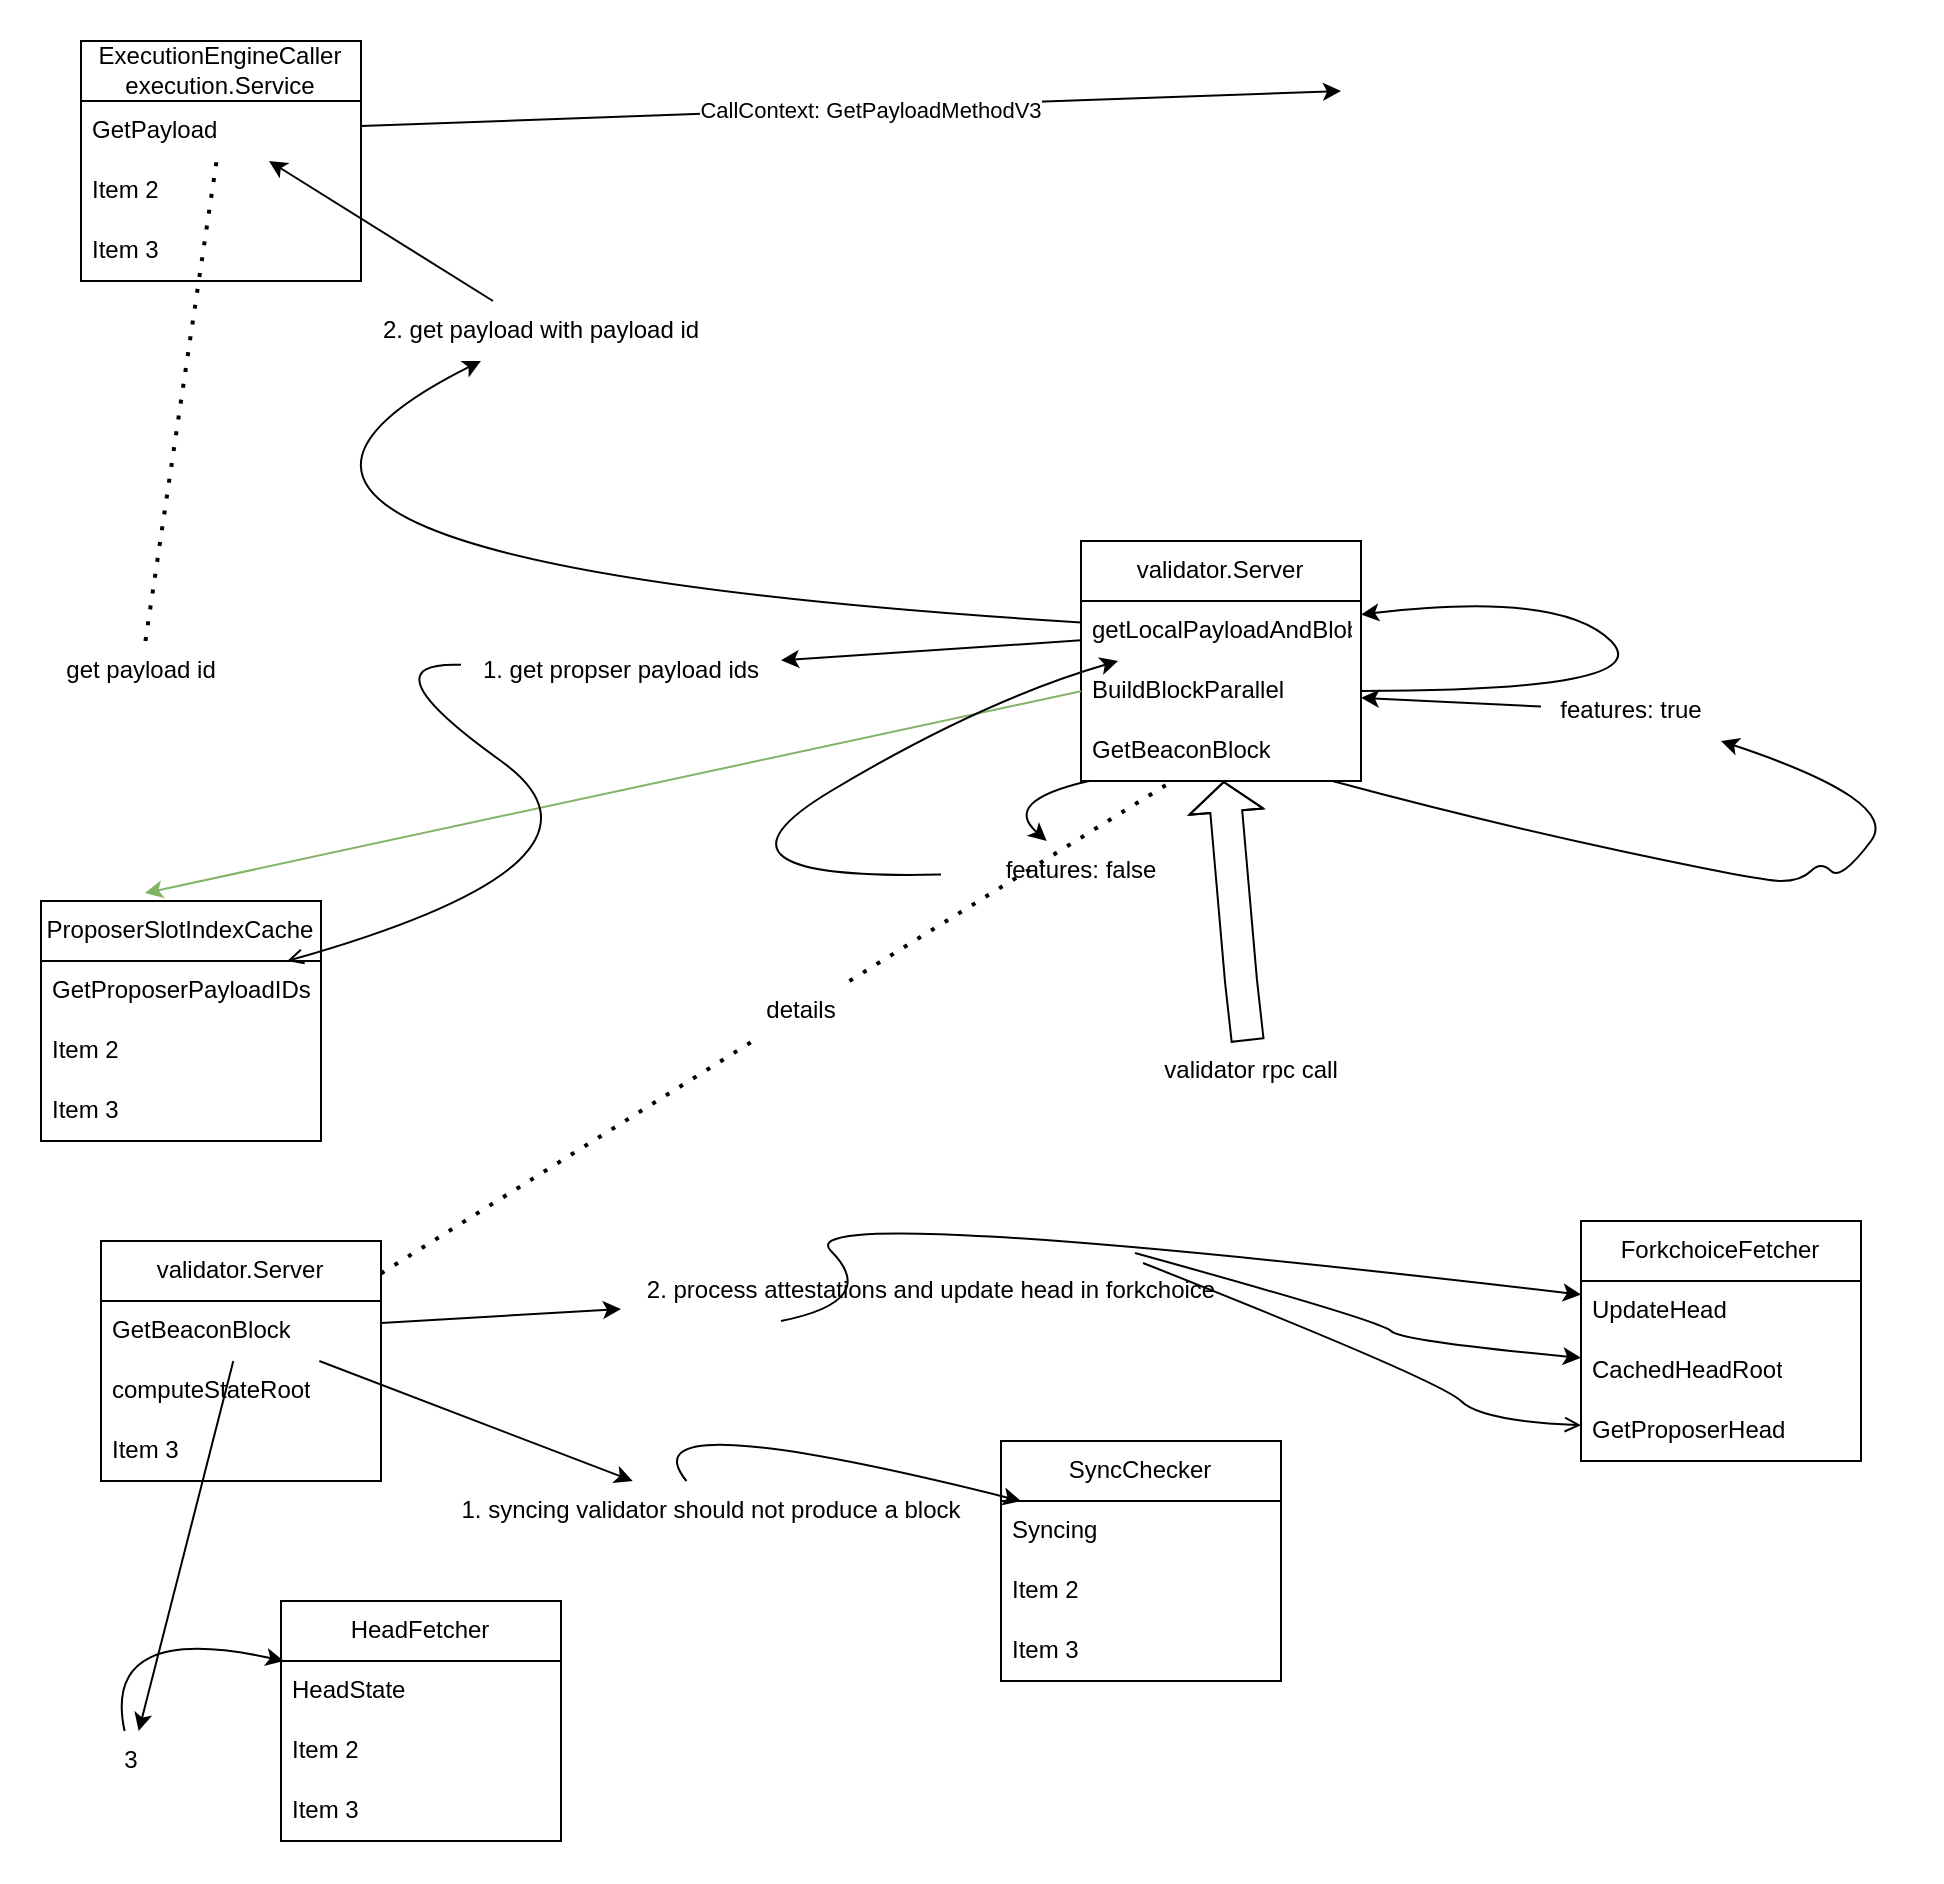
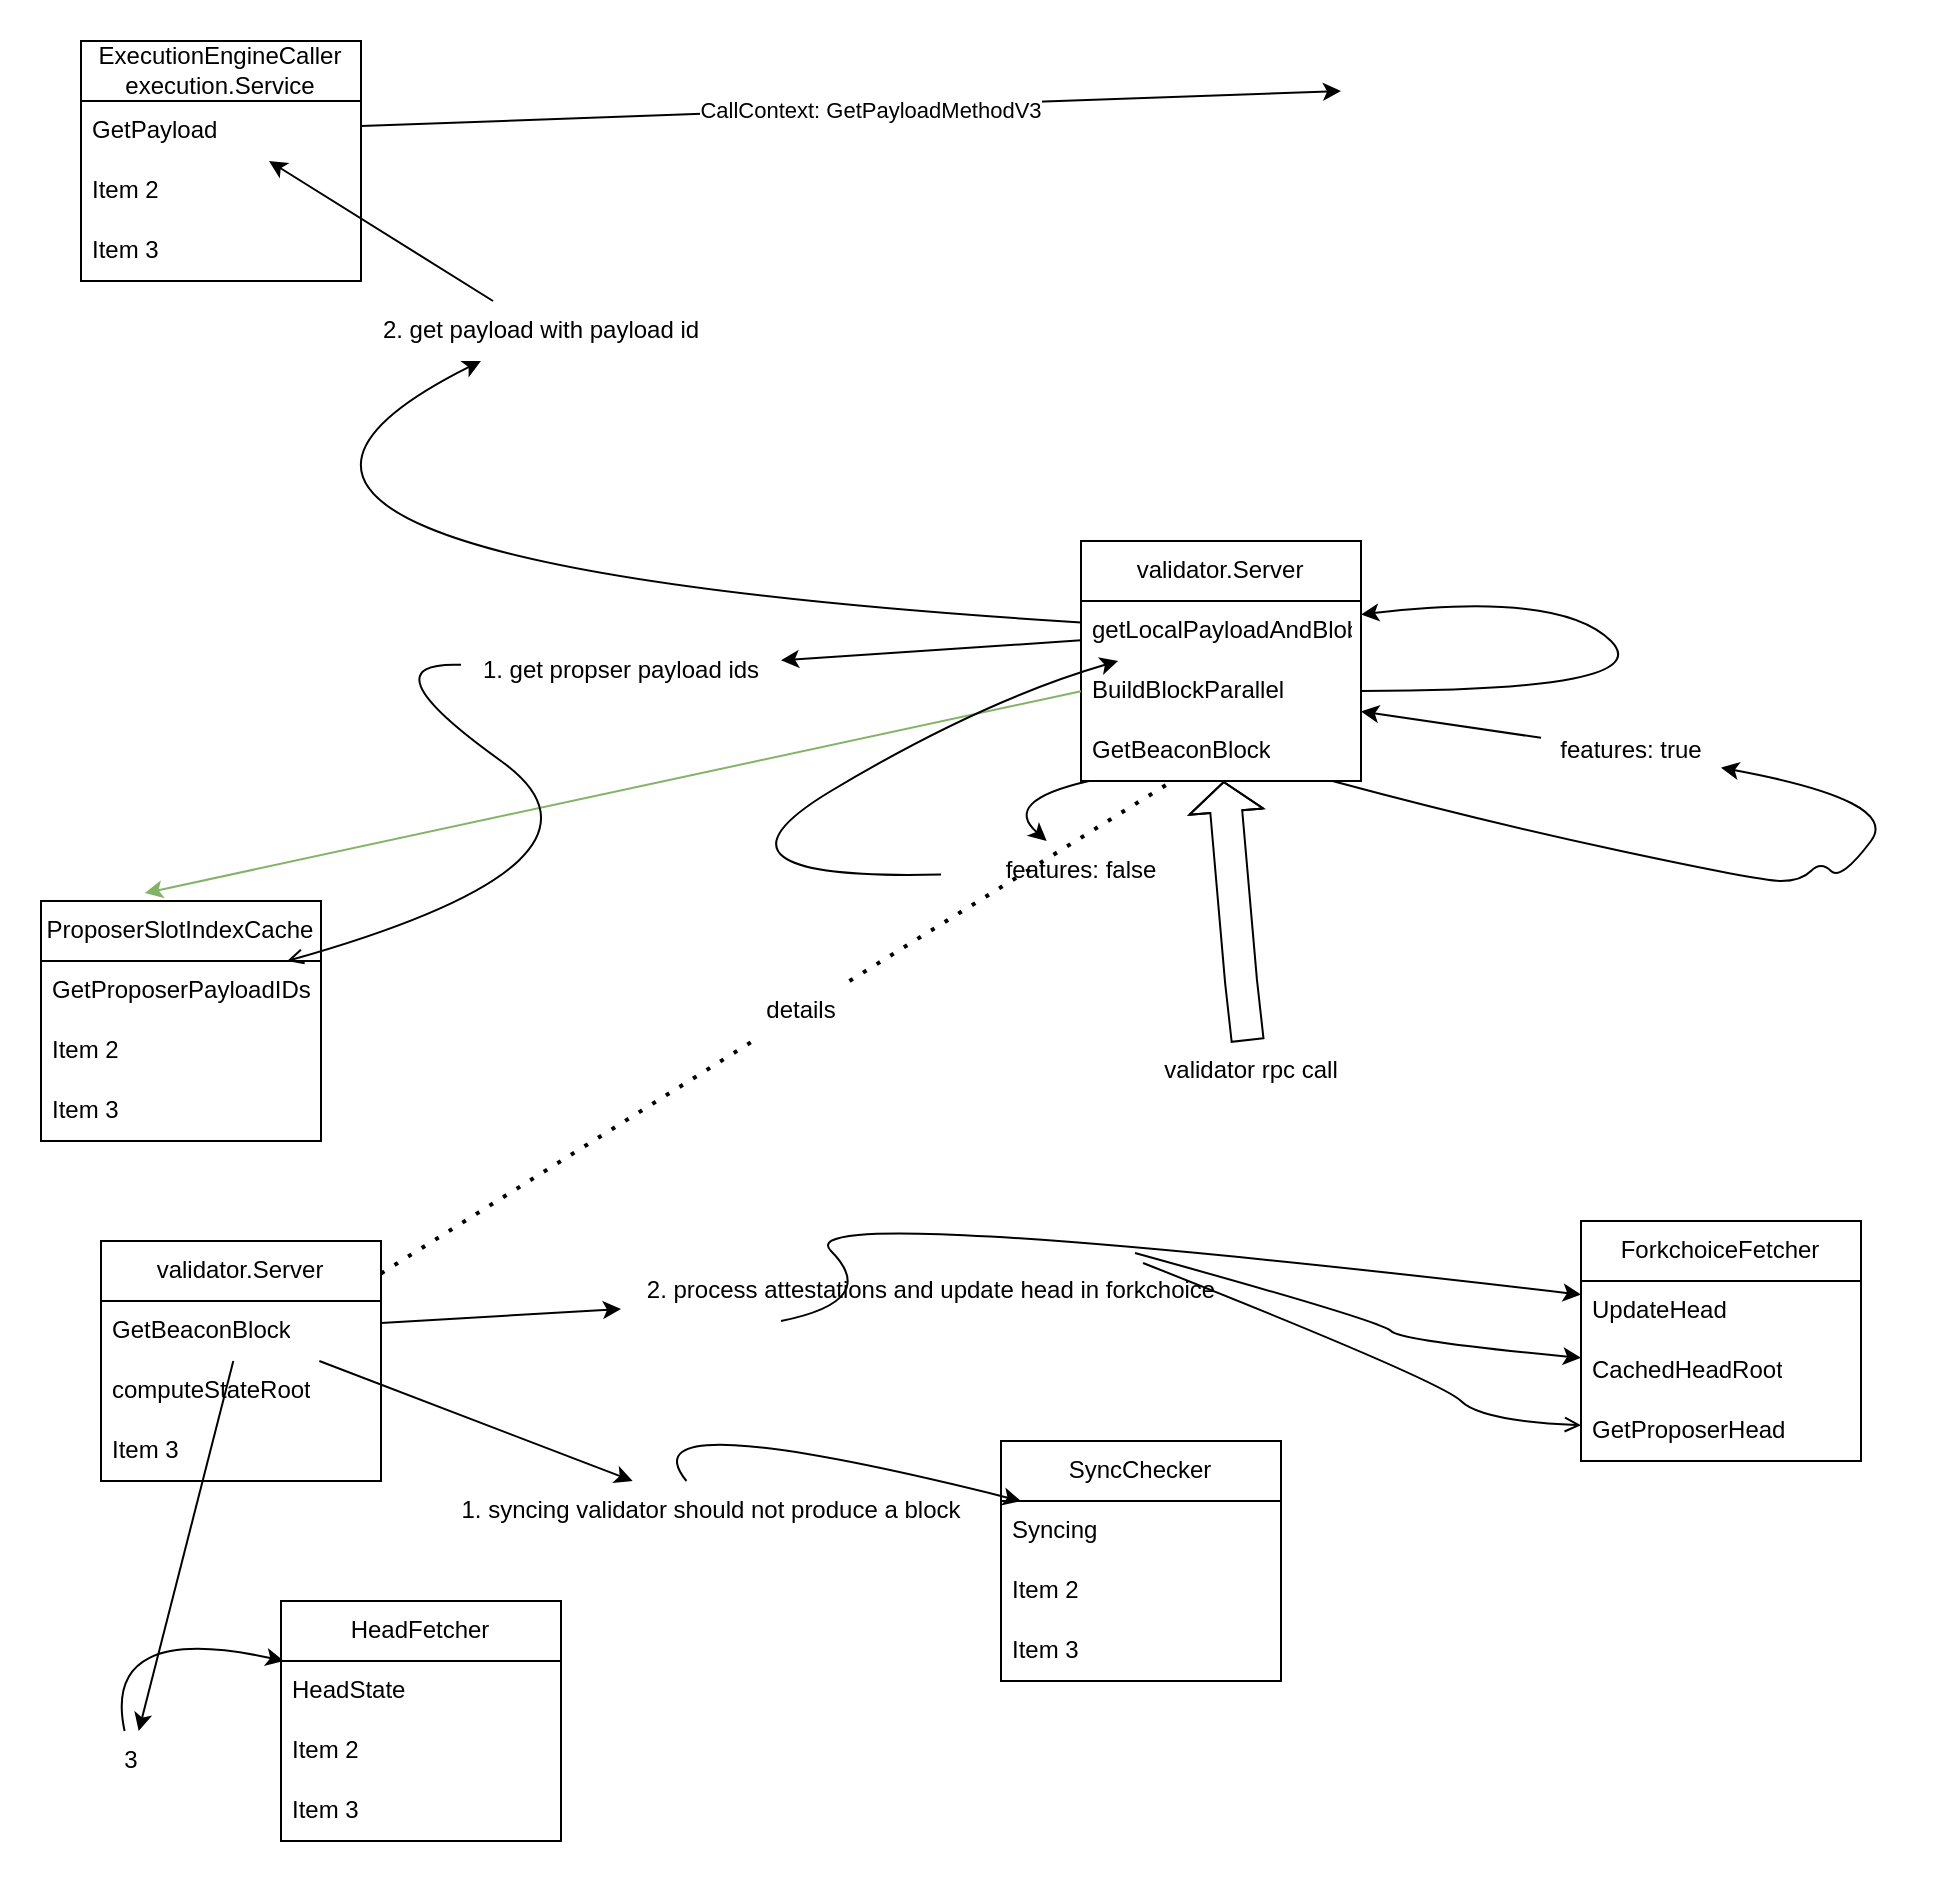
- <mxCell id="21" value="" style="endArrow=none;dashed=1;html=1;dashPattern=1 3;strokeWidth=2;rounded=0;" edge="1" parent="1" source="22" target="3"><mxGeometry width="50" height="50" relative="1" as="geometry"><mxPoint x="360" y="320" as="sourcePoint" /><mxPoint x="410" y="270" as="targetPoint" /></mxGeometry></mxCell>
- <mxCell id="22" value="get payload id&lt;br&gt;" style="text;html=1;align=center;verticalAlign=middle;resizable=0;points=[];autosize=1;strokeColor=none;fillColor=none;" vertex="1" parent="1"><mxGeometry x="20" y="320" width="100" height="30" as="geometry" /></mxCell>
- <mxCell id="28" value="features: true" style="text;html=1;align=center;verticalAlign=middle;resizable=0;points=[];autosize=1;strokeColor=none;fillColor=none;" vertex="1" parent="1"><mxGeometry x="770" y="340" width="90" height="30" as="geometry" /></mxCell>
+ <mxCell id="28" value="features: true" style="text;html=1;align=center;verticalAlign=middle;resizable=0;points=[];autosize=1;strokeColor=none;fillColor=none;" vertex="1" parent="1"><mxGeometry x="770" y="360" width="90" height="30" as="geometry" /></mxCell>
